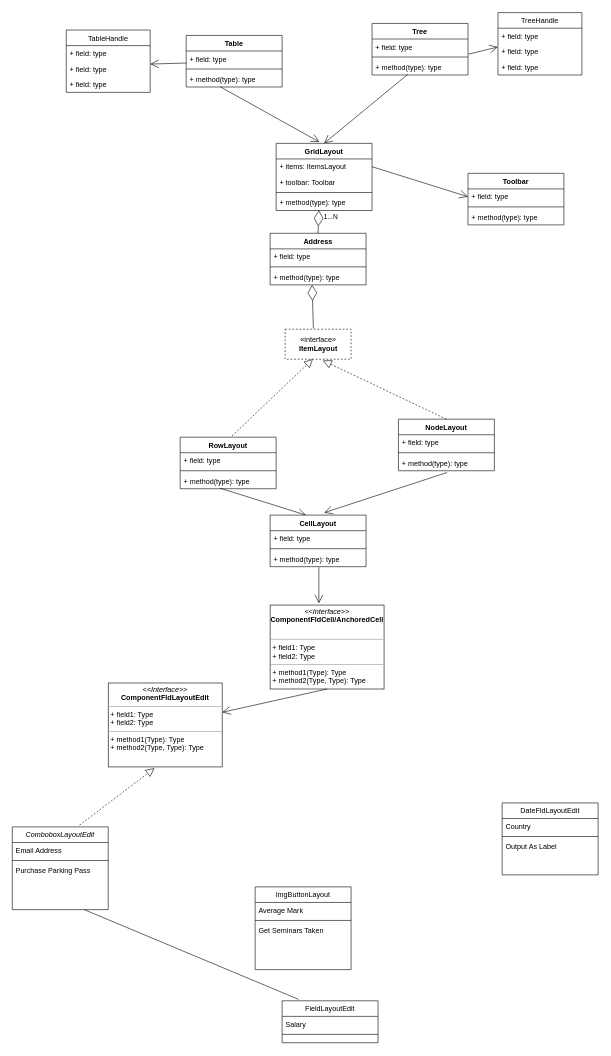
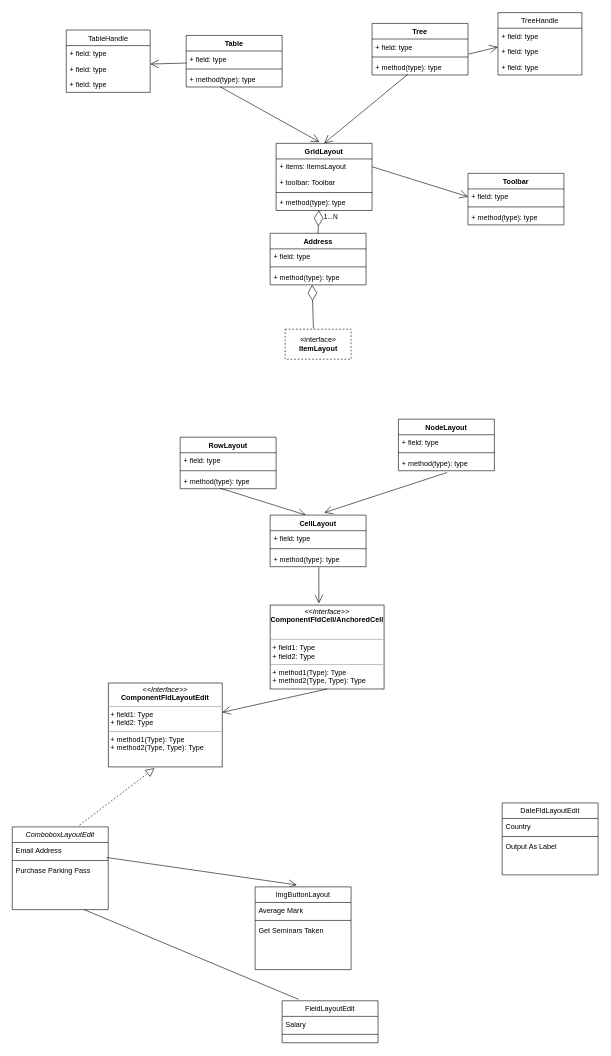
- <mxCell id="72" value="" style="endArrow=block;dashed=1;endFill=0;endSize=12;html=1;entryX=0.573;entryY=1.043;entryDx=0;entryDy=0;entryPerimeter=0;exitX=0.5;exitY=0;exitDx=0;exitDy=0;" parent="1" source="63" target="51" edge="1"><mxGeometry width="160" relative="1" as="geometry"><mxPoint x="510" y="728" as="sourcePoint" /><mxPoint x="670" y="728" as="targetPoint" /></mxGeometry></mxCell>
- <mxCell id="67" value="" style="endArrow=block;dashed=1;endFill=0;endSize=12;html=1;entryX=0.421;entryY=0.993;entryDx=0;entryDy=0;entryPerimeter=0;exitX=0.54;exitY=-0.023;exitDx=0;exitDy=0;exitPerimeter=0;" parent="1" source="68" target="51" edge="1"><mxGeometry width="160" relative="1" as="geometry"><mxPoint x="470" y="688" as="sourcePoint" /><mxPoint x="630" y="688" as="targetPoint" /></mxGeometry></mxCell>
+ <mxCell id="3" value="" style="endArrow=open;endFill=1;endSize=12;html=1;exitX=0.982;exitY=0.962;exitDx=0;exitDy=0;exitPerimeter=0;entryX=0.435;entryY=-0.023;entryDx=0;entryDy=0;entryPerimeter=0;" parent="1" source="40" target="74" edge="1"><mxGeometry width="160" relative="1" as="geometry"><mxPoint x="420" y="1148" as="sourcePoint" /><mxPoint x="470" y="1238" as="targetPoint" /></mxGeometry></mxCell>
